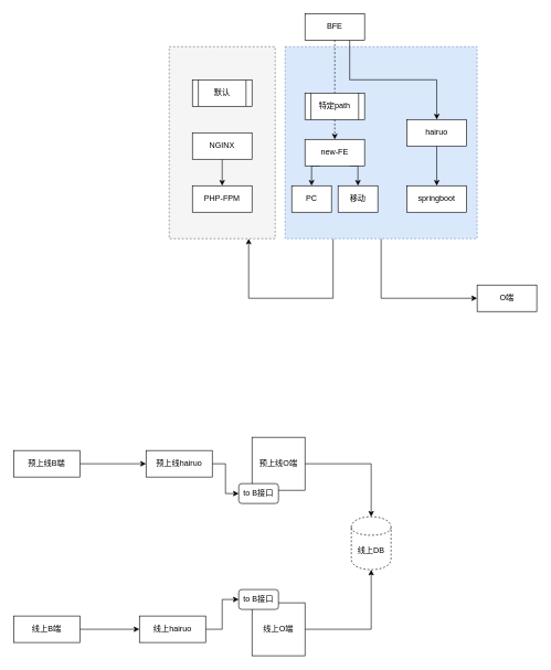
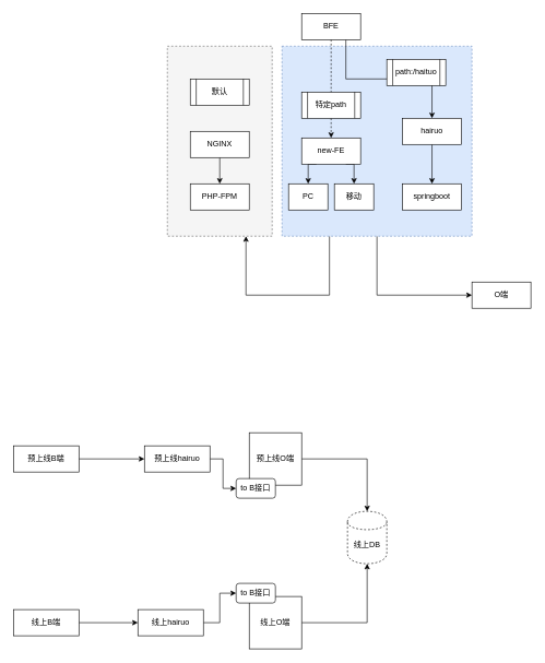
+ <mxCell id="20" value="path:/haituo" style="shape=process;whiteSpace=wrap;html=1;backgroundOutline=1;" parent="1" vertex="1"><mxGeometry x="590" y="90" width="90" height="40" as="geometry" /></mxCell>
